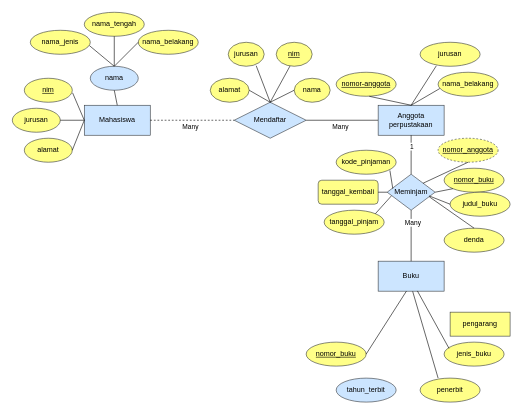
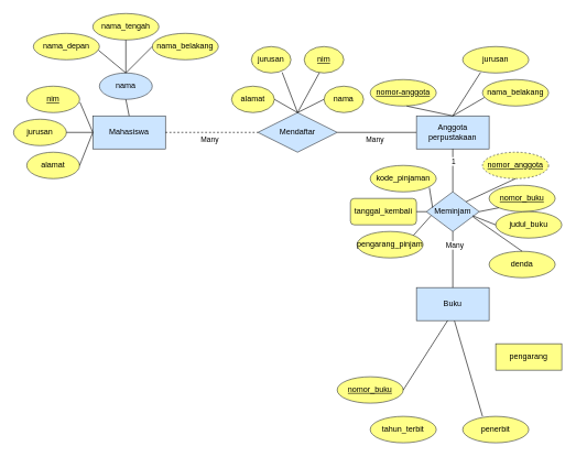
- <mxCell id="2" value="nama_jenis" style="ellipse;whiteSpace=wrap;html=1;align=center;fillColor=#ffff88;strokeColor=#36393d;" vertex="1" parent="1"><mxGeometry x="50" y="50" width="100" height="40" as="geometry" /></mxCell>
+ <mxCell id="2" value="nama_depan" style="ellipse;whiteSpace=wrap;html=1;align=center;fillColor=#ffff88;strokeColor=#36393d;" vertex="1" parent="1"><mxGeometry x="50" y="50" width="100" height="40" as="geometry" /></mxCell>
- <mxCell id="42" value="tanggal_pinjam" style="ellipse;whiteSpace=wrap;html=1;align=center;fillColor=#ffff88;strokeColor=#36393d;" vertex="1" parent="1"><mxGeometry x="540" y="350" width="100" height="40" as="geometry" /></mxCell>
+ <mxCell id="42" value="pengarang_pinjam" style="ellipse;whiteSpace=wrap;html=1;align=center;fillColor=#ffff88;strokeColor=#36393d;" vertex="1" parent="1"><mxGeometry x="540" y="350" width="100" height="40" as="geometry" /></mxCell>
- <mxCell id="64" value="" style="endArrow=none;html=1;rounded=0;entryX=0.595;entryY=0.992;entryDx=0;entryDy=0;entryPerimeter=0;exitX=0.082;exitY=0.262;exitDx=0;exitDy=0;exitPerimeter=0;" edge="1" parent="1" source="57" target="54"><mxGeometry relative="1" as="geometry"><mxPoint x="740" y="640" as="sourcePoint" /><mxPoint x="698" y="495" as="targetPoint" /></mxGeometry></mxCell>
- <mxCell id="57" value="jenis_buku" style="ellipse;whiteSpace=wrap;html=1;align=center;fillColor=#ffff88;strokeColor=#36393d;" vertex="1" parent="1"><mxGeometry x="740" y="570" width="100" height="40" as="geometry" /></mxCell>
- <mxCell id="60" value="tahun_terbit" style="ellipse;whiteSpace=wrap;html=1;align=center;fillColor=#cce5ff;strokeColor=#36393d;" vertex="1" parent="1"><mxGeometry x="560" y="630" width="100" height="40" as="geometry" /></mxCell>
+ <mxCell id="60" value="tahun_terbit" style="ellipse;whiteSpace=wrap;html=1;align=center;fillColor=#ffff88;strokeColor=#36393d;" vertex="1" parent="1"><mxGeometry x="560" y="630" width="100" height="40" as="geometry" /></mxCell>
